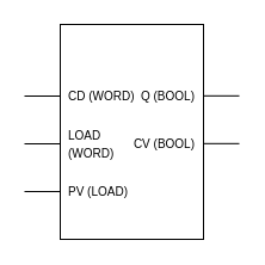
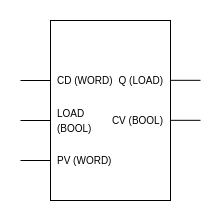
- <mxCell id="10" value="&lt;span style=&quot;font-size: 10px;&quot;&gt;Q (BOOL)&lt;/span&gt;" style="text;html=1;align=right;verticalAlign=middle;whiteSpace=wrap;rounded=0;" parent="1" vertex="1"><mxGeometry x="105" y="65" width="60" height="30" as="geometry" /></mxCell>
+ <mxCell id="10" value="&lt;span style=&quot;font-size: 10px;&quot;&gt;Q (LOAD)&lt;/span&gt;" style="text;html=1;align=right;verticalAlign=middle;whiteSpace=wrap;rounded=0;" parent="1" vertex="1"><mxGeometry x="105" y="65" width="60" height="30" as="geometry" /></mxCell>
- <mxCell id="13" value="&lt;span style=&quot;font-size: 10px;&quot;&gt;LOAD (WORD)&lt;/span&gt;" style="text;html=1;align=left;verticalAlign=middle;whiteSpace=wrap;rounded=0;" vertex="1" parent="1"><mxGeometry x="55" y="105" width="45" height="30" as="geometry" /></mxCell>
+ <mxCell id="13" value="&lt;span style=&quot;font-size: 10px;&quot;&gt;LOAD (BOOL)&lt;/span&gt;" style="text;html=1;align=left;verticalAlign=middle;whiteSpace=wrap;rounded=0;" vertex="1" parent="1"><mxGeometry x="55" y="105" width="45" height="30" as="geometry" /></mxCell>
- <mxCell id="7" value="&lt;span style=&quot;font-size: 10px;&quot;&gt;PV (LOAD)&lt;/span&gt;" style="text;html=1;align=left;verticalAlign=middle;whiteSpace=wrap;rounded=0;" parent="1" vertex="1"><mxGeometry x="55" y="145" width="60" height="30" as="geometry" /></mxCell>
+ <mxCell id="7" value="&lt;span style=&quot;font-size: 10px;&quot;&gt;PV (WORD)&lt;/span&gt;" style="text;html=1;align=left;verticalAlign=middle;whiteSpace=wrap;rounded=0;" parent="1" vertex="1"><mxGeometry x="55" y="145" width="60" height="30" as="geometry" /></mxCell>
